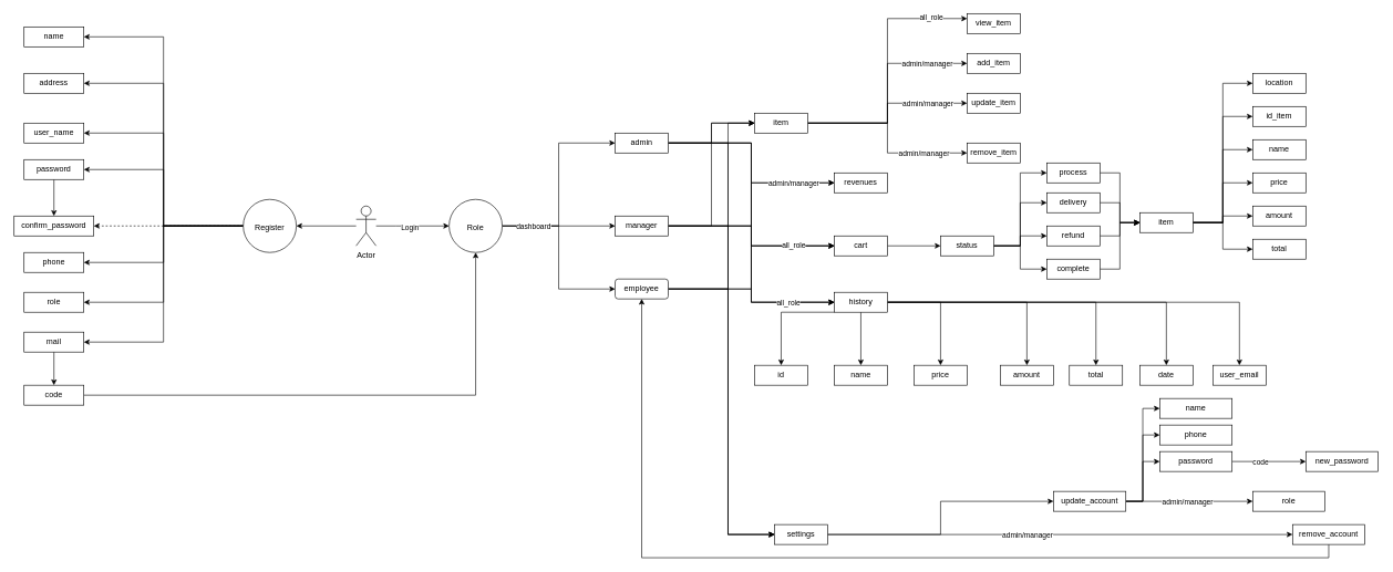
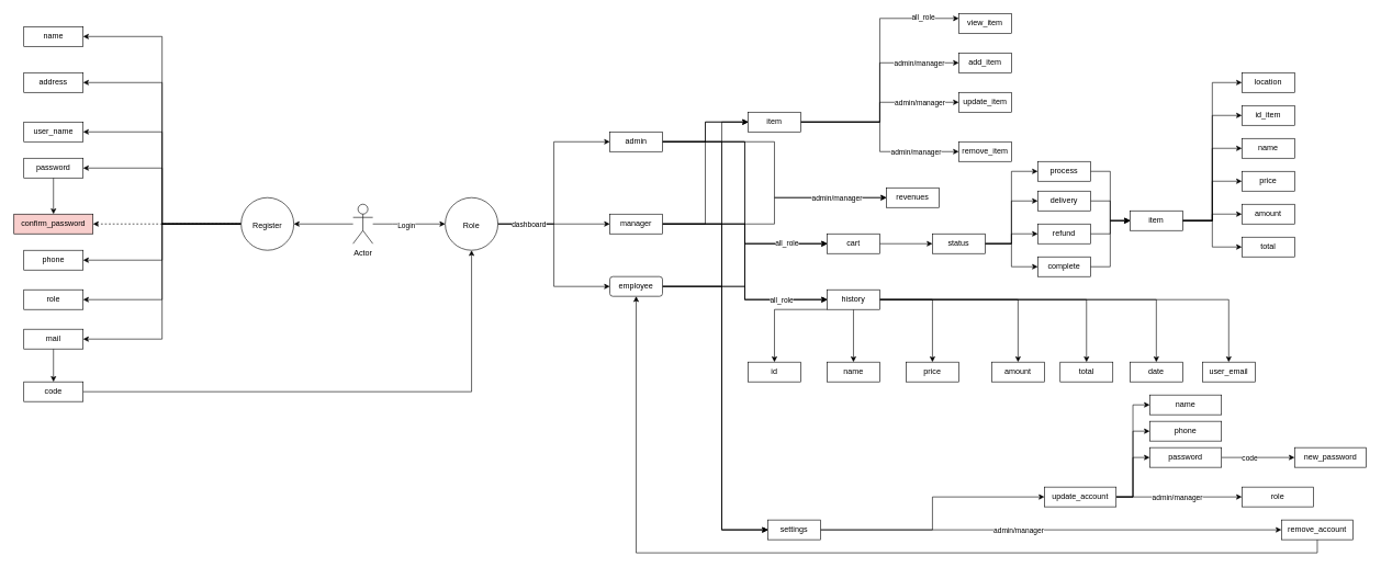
- <mxCell id="51" value="revenues" style="whiteSpace=wrap;html=1;verticalAlign=top;" vertex="1" parent="1"><mxGeometry x="1255" y="260" width="80" height="30" as="geometry" /></mxCell>
+ <mxCell id="51" value="revenues" style="whiteSpace=wrap;html=1;verticalAlign=top;" vertex="1" parent="1"><mxGeometry x="1345" y="285" width="80" height="30" as="geometry" /></mxCell>
- <mxCell id="14" value="confirm_password" style="whiteSpace=wrap;html=1;verticalAlign=top;" vertex="1" parent="1"><mxGeometry x="20" y="325" width="120" height="30" as="geometry" /></mxCell>
+ <mxCell id="14" value="confirm_password" style="whiteSpace=wrap;html=1;verticalAlign=top;fillColor=#f8cecc;" vertex="1" parent="1"><mxGeometry x="20" y="325" width="120" height="30" as="geometry" /></mxCell>
